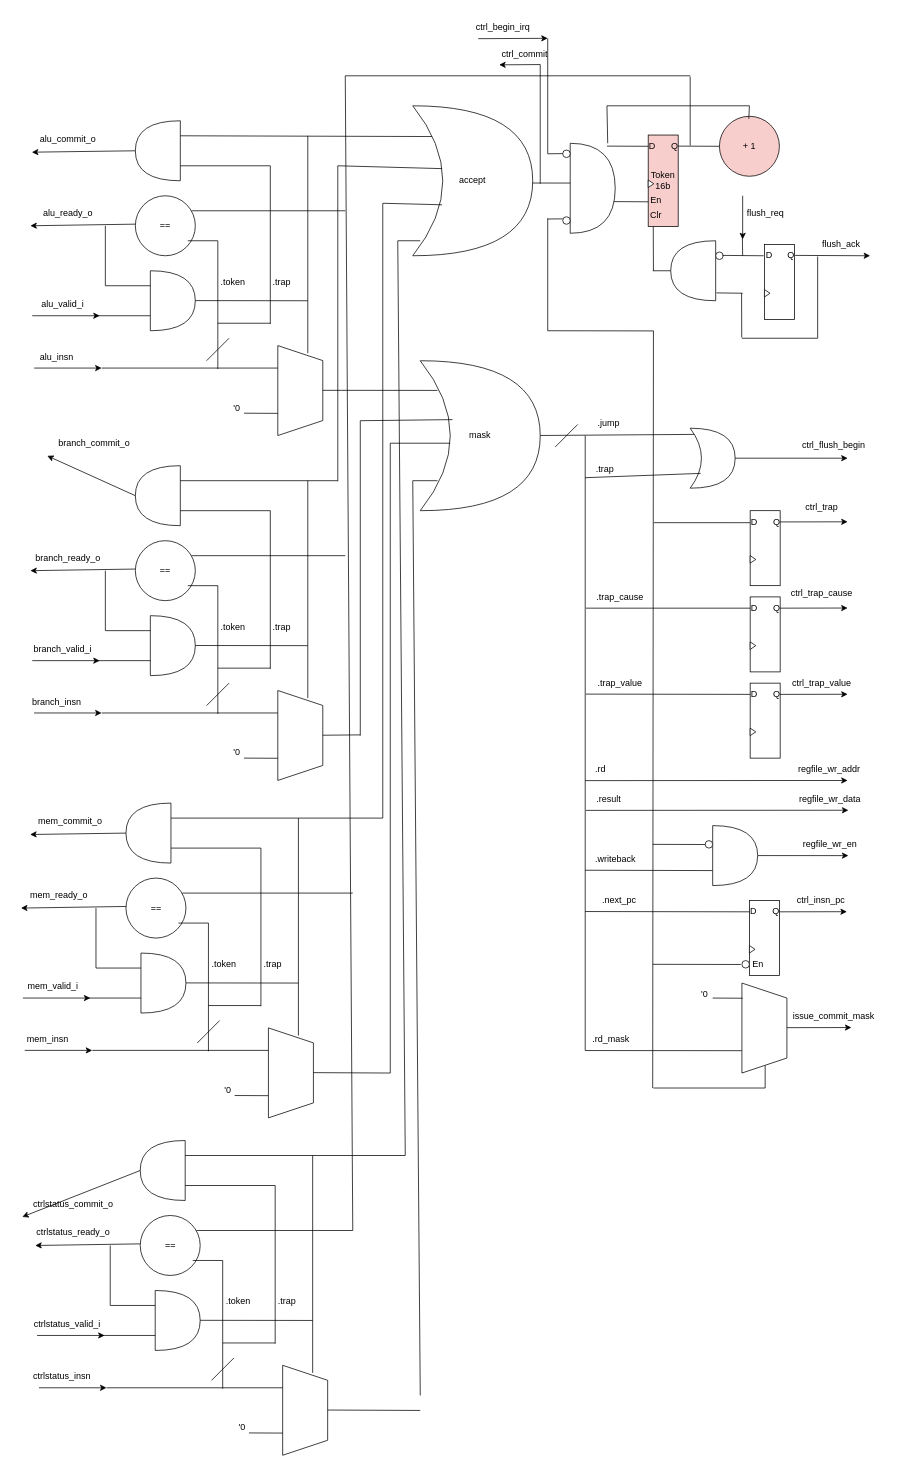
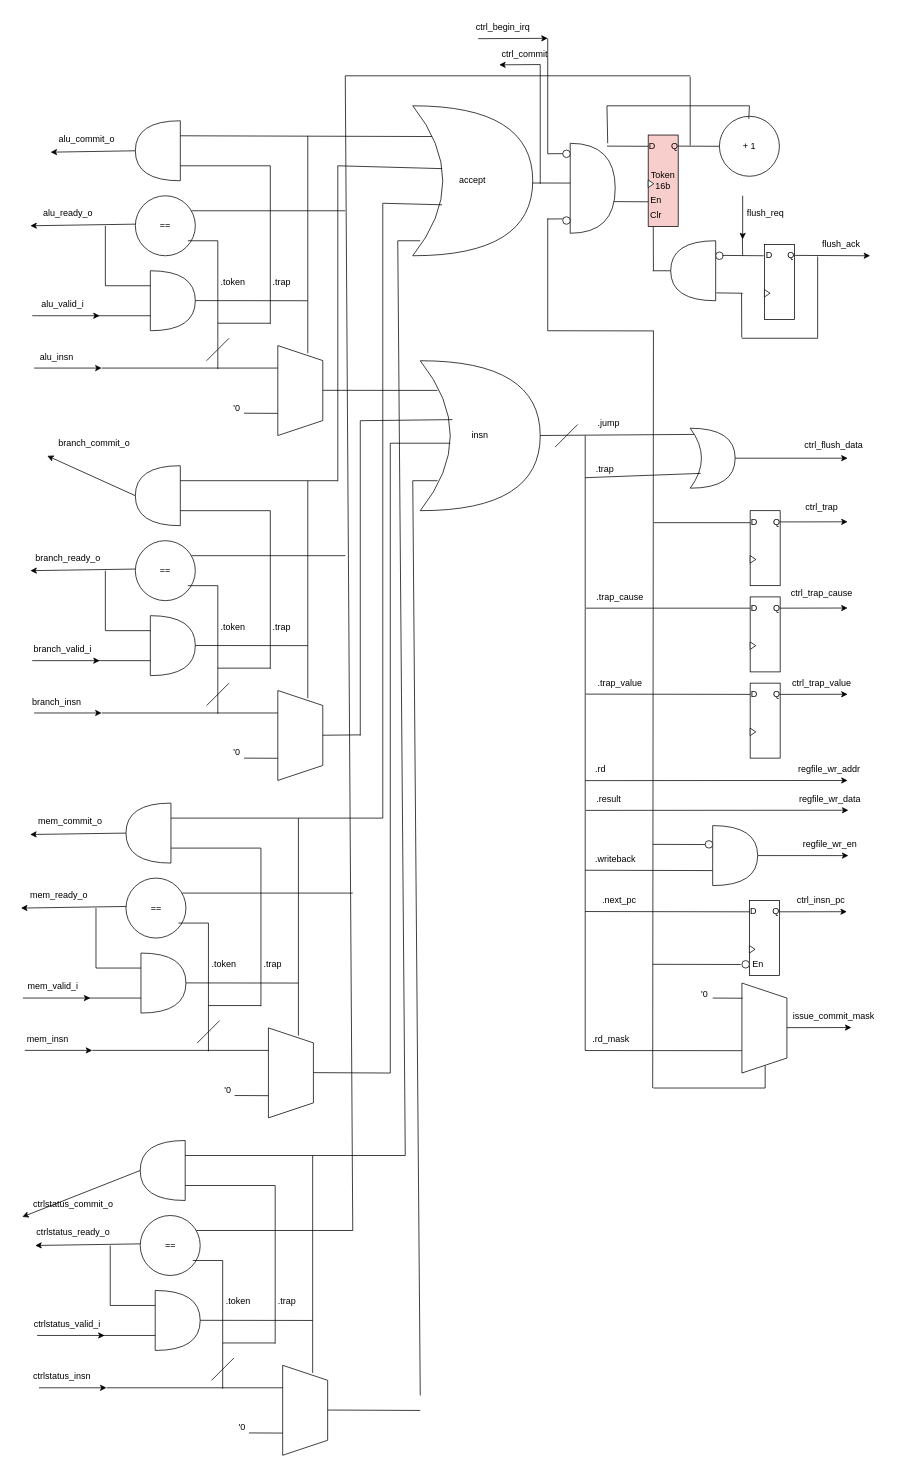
- <mxCell id="32" value="alu_commit_o" style="text;html=1;align=center;verticalAlign=middle;resizable=0;points=[];autosize=1;strokeColor=none;fillColor=none;" parent="1" vertex="1"><mxGeometry x="40" y="170" width="100" height="30" as="geometry" /></mxCell>
+ <mxCell id="32" value="alu_commit_o" style="text;html=1;align=center;verticalAlign=middle;resizable=0;points=[];autosize=1;strokeColor=none;fillColor=none;" parent="1" vertex="1"><mxGeometry x="65" y="170" width="100" height="30" as="geometry" /></mxCell>
- <mxCell id="202" value="+ 1" style="ellipse;whiteSpace=wrap;html=1;aspect=fixed;fillColor=#f8cecc;" parent="1" vertex="1"><mxGeometry x="959" y="154" width="80" height="80" as="geometry" /></mxCell>
+ <mxCell id="202" value="+ 1" style="ellipse;whiteSpace=wrap;html=1;aspect=fixed;" parent="1" vertex="1"><mxGeometry x="959" y="154" width="80" height="80" as="geometry" /></mxCell>
- <mxCell id="131" value="mask" style="shape=xor;whiteSpace=wrap;html=1;" parent="1" vertex="1"><mxGeometry x="560" y="480" width="160" height="200" as="geometry" /></mxCell>
+ <mxCell id="131" value="insn" style="shape=xor;whiteSpace=wrap;html=1;" parent="1" vertex="1"><mxGeometry x="560" y="480" width="160" height="200" as="geometry" /></mxCell>
- <mxCell id="153" value="ctrl_flush_begin" style="text;html=1;align=center;verticalAlign=middle;resizable=0;points=[];autosize=1;strokeColor=none;fillColor=none;" parent="1" vertex="1"><mxGeometry x="1056" y="578" width="110" height="30" as="geometry" /></mxCell>
+ <mxCell id="153" value="ctrl_flush_data" style="text;html=1;align=center;verticalAlign=middle;resizable=0;points=[];autosize=1;strokeColor=none;fillColor=none;" parent="1" vertex="1"><mxGeometry x="1056" y="578" width="110" height="30" as="geometry" /></mxCell>
